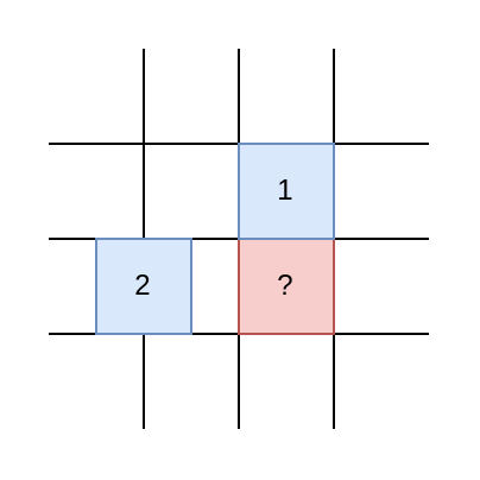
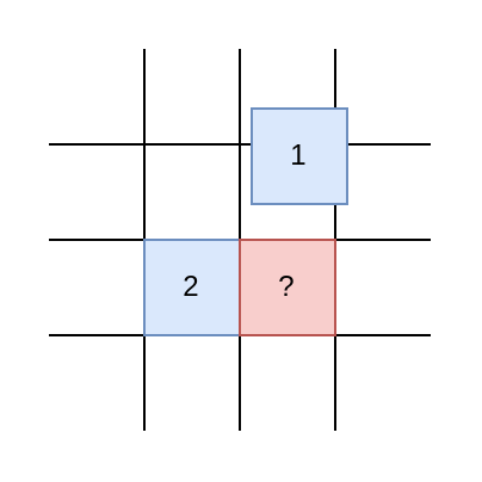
- <mxCell id="10" value="1" style="rounded=0;whiteSpace=wrap;html=1;fillColor=#dae8fc;strokeColor=#6c8ebf;" vertex="1" parent="1"><mxGeometry x="100" y="60" width="40" height="40" as="geometry" /></mxCell>
+ <mxCell id="10" value="1" style="rounded=0;whiteSpace=wrap;html=1;fillColor=#dae8fc;strokeColor=#6c8ebf;" vertex="1" parent="1"><mxGeometry x="105" y="45" width="40" height="40" as="geometry" /></mxCell>
- <mxCell id="8" value="2" style="rounded=0;whiteSpace=wrap;html=1;fillColor=#dae8fc;strokeColor=#6c8ebf;" vertex="1" parent="1"><mxGeometry x="40" y="100" width="40" height="40" as="geometry" /></mxCell>
+ <mxCell id="8" value="2" style="rounded=0;whiteSpace=wrap;html=1;fillColor=#dae8fc;strokeColor=#6c8ebf;" vertex="1" parent="1"><mxGeometry x="60" y="100" width="40" height="40" as="geometry" /></mxCell>
